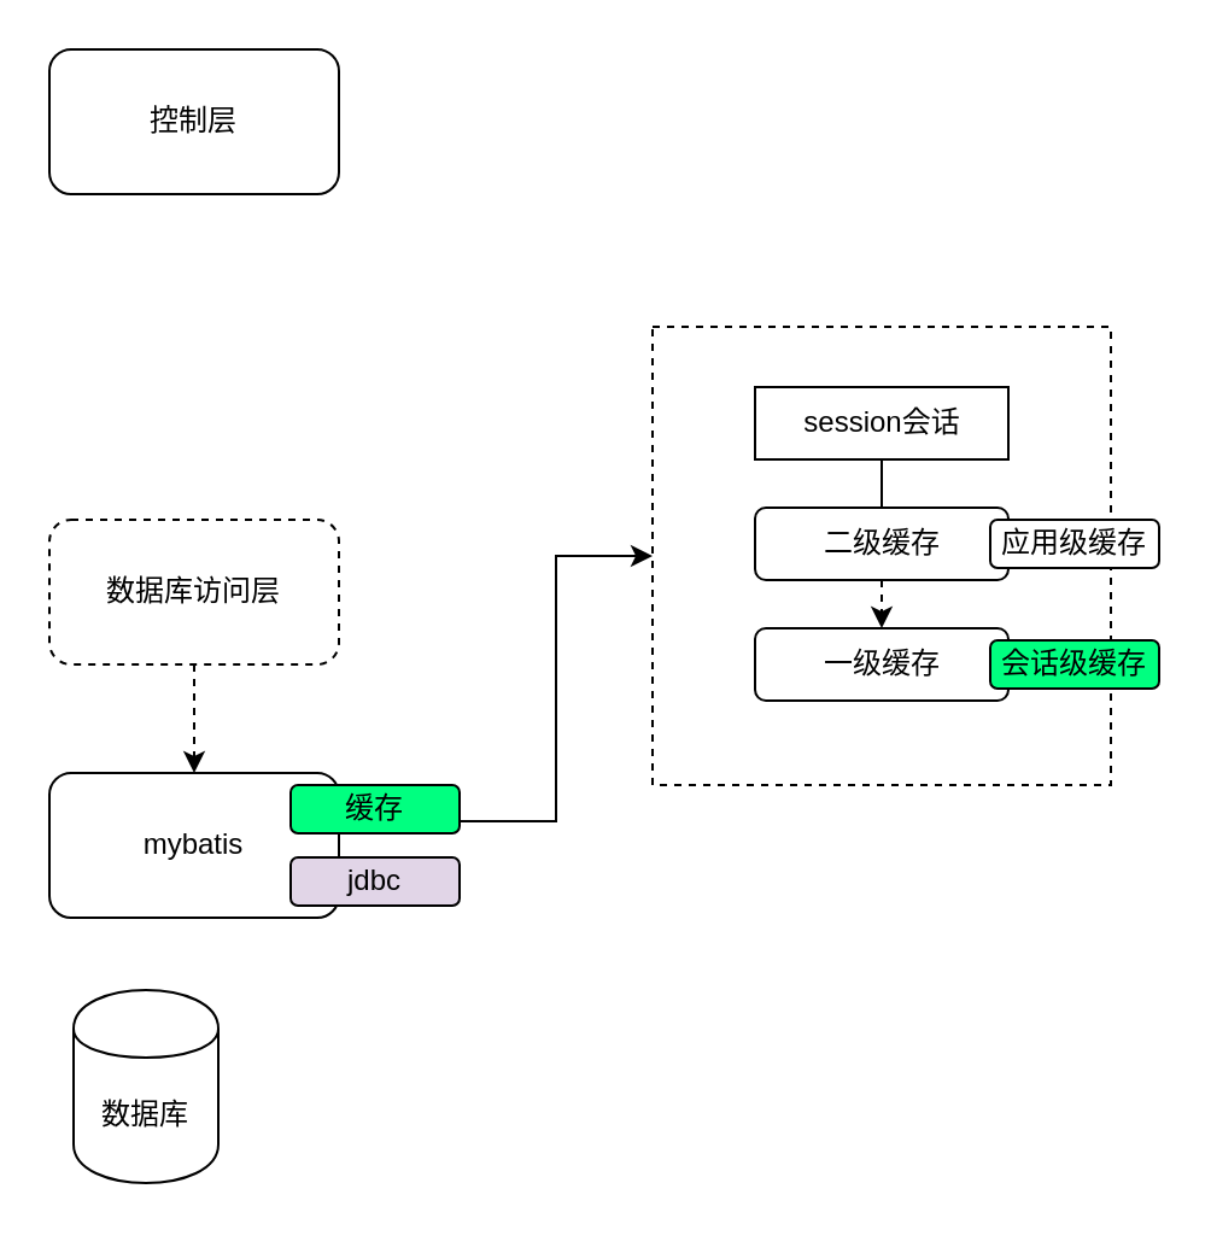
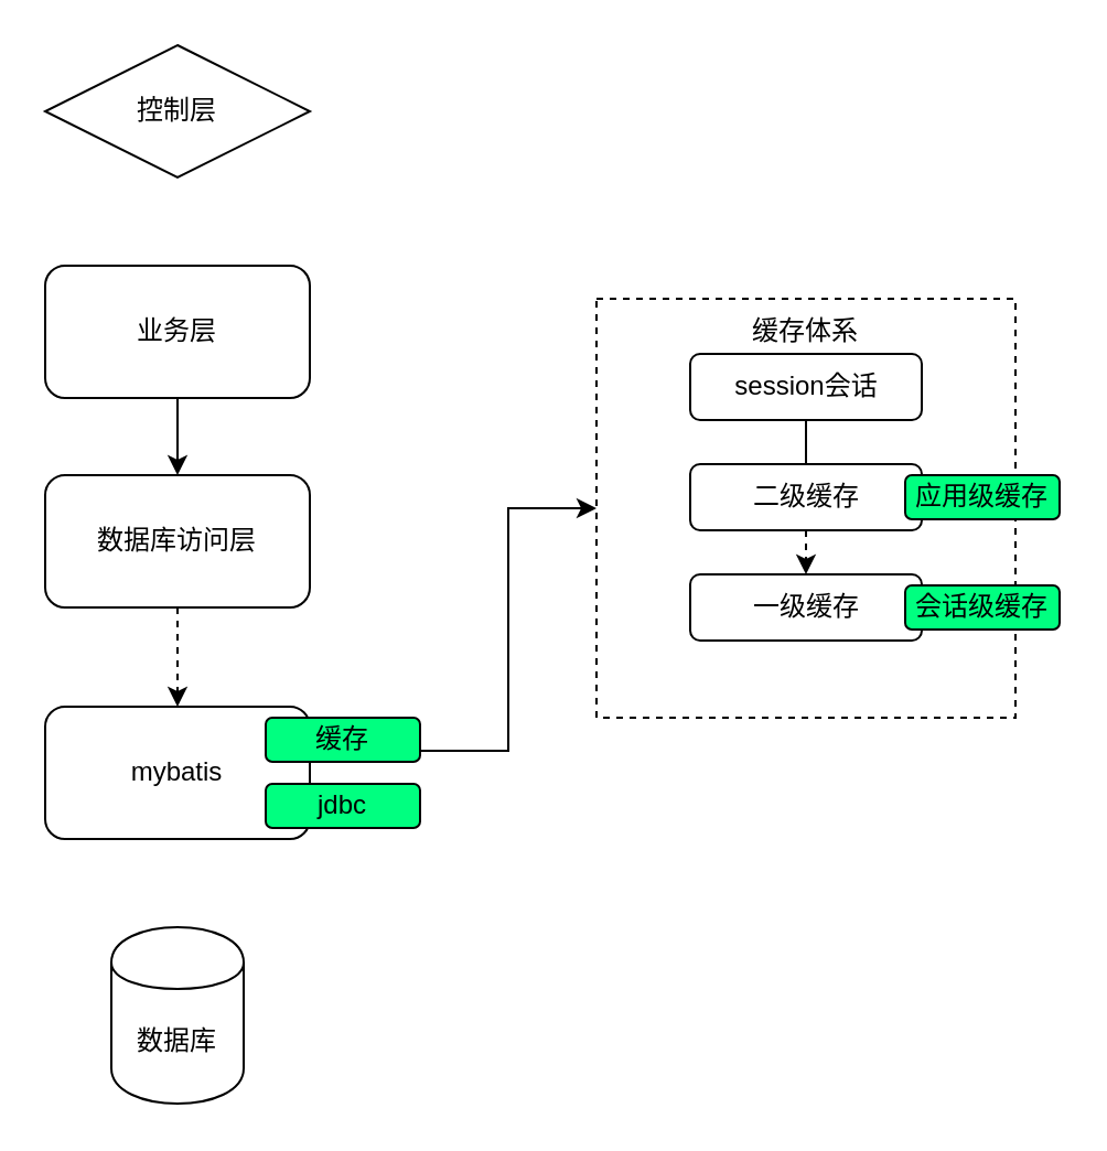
- <mxCell id="2" value="控制层" style="rounded=1;whiteSpace=wrap;html=1;" vertex="1" parent="1"><mxGeometry x="20" y="20" width="120" height="60" as="geometry" /></mxCell>
+ <mxCell id="2" value="控制层" style="rhombus;whiteSpace=wrap;html=1;" vertex="1" parent="1"><mxGeometry x="20" y="20" width="120" height="60" as="geometry" /></mxCell>
+ <mxCell id="4" value="业务层" style="whiteSpace=wrap;html=1;rounded=1;" vertex="1" parent="1"><mxGeometry x="20" y="120" width="120" height="60" as="geometry" /></mxCell>
+ <mxCell id="20" value="缓存体系" style="text;html=1;strokeColor=none;fillColor=none;align=center;verticalAlign=middle;whiteSpace=wrap;rounded=0;" vertex="1" parent="1"><mxGeometry x="335" y="140" width="60" height="20" as="geometry" /></mxCell>
- <mxCell id="14" value="session会话" style="whiteSpace=wrap;html=1;fillColor=#FFFFFF;rounded=0;" vertex="1" parent="1"><mxGeometry x="312.5" y="160" width="105" height="30" as="geometry" /></mxCell>
+ <mxCell id="14" value="session会话" style="rounded=1;whiteSpace=wrap;html=1;fillColor=#FFFFFF;" vertex="1" parent="1"><mxGeometry x="312.5" y="160" width="105" height="30" as="geometry" /></mxCell>
+ <mxCell id="3" value="" style="edgeStyle=orthogonalEdgeStyle;rounded=0;orthogonalLoop=1;jettySize=auto;html=1;" edge="1" parent="1" source="4" target="6"><mxGeometry relative="1" as="geometry" /></mxCell>
- <mxCell id="18" value="应用级缓存" style="rounded=1;whiteSpace=wrap;html=1;fillColor=#ffffff;" vertex="1" parent="1"><mxGeometry x="410" y="215" width="70" height="20" as="geometry" /></mxCell>
+ <mxCell id="18" value="应用级缓存" style="rounded=1;whiteSpace=wrap;html=1;fillColor=#00FF80;" vertex="1" parent="1"><mxGeometry x="410" y="215" width="70" height="20" as="geometry" /></mxCell>
- <mxCell id="6" value="数据库访问层" style="whiteSpace=wrap;html=1;rounded=1;dashed=1;" vertex="1" parent="1"><mxGeometry x="20" y="215" width="120" height="60" as="geometry" /></mxCell>
+ <mxCell id="6" value="数据库访问层" style="whiteSpace=wrap;html=1;rounded=1;" vertex="1" parent="1"><mxGeometry x="20" y="215" width="120" height="60" as="geometry" /></mxCell>
- <mxCell id="11" value="jdbc" style="rounded=1;whiteSpace=wrap;html=1;fillColor=#e1d5e7;" vertex="1" parent="1"><mxGeometry x="120" y="355" width="70" height="20" as="geometry" /></mxCell>
+ <mxCell id="11" value="jdbc" style="rounded=1;whiteSpace=wrap;html=1;fillColor=#00FF80;" vertex="1" parent="1"><mxGeometry x="120" y="355" width="70" height="20" as="geometry" /></mxCell>
- <mxCell id="8" value="数据库" style="shape=cylinder;whiteSpace=wrap;html=1;boundedLbl=1;backgroundOutline=1;rounded=1;" vertex="1" parent="1"><mxGeometry x="30" y="410" width="60" height="80" as="geometry" /></mxCell>
+ <mxCell id="8" value="数据库" style="shape=cylinder;whiteSpace=wrap;html=1;boundedLbl=1;backgroundOutline=1;rounded=1;" vertex="1" parent="1"><mxGeometry x="50" y="420" width="60" height="80" as="geometry" /></mxCell>
